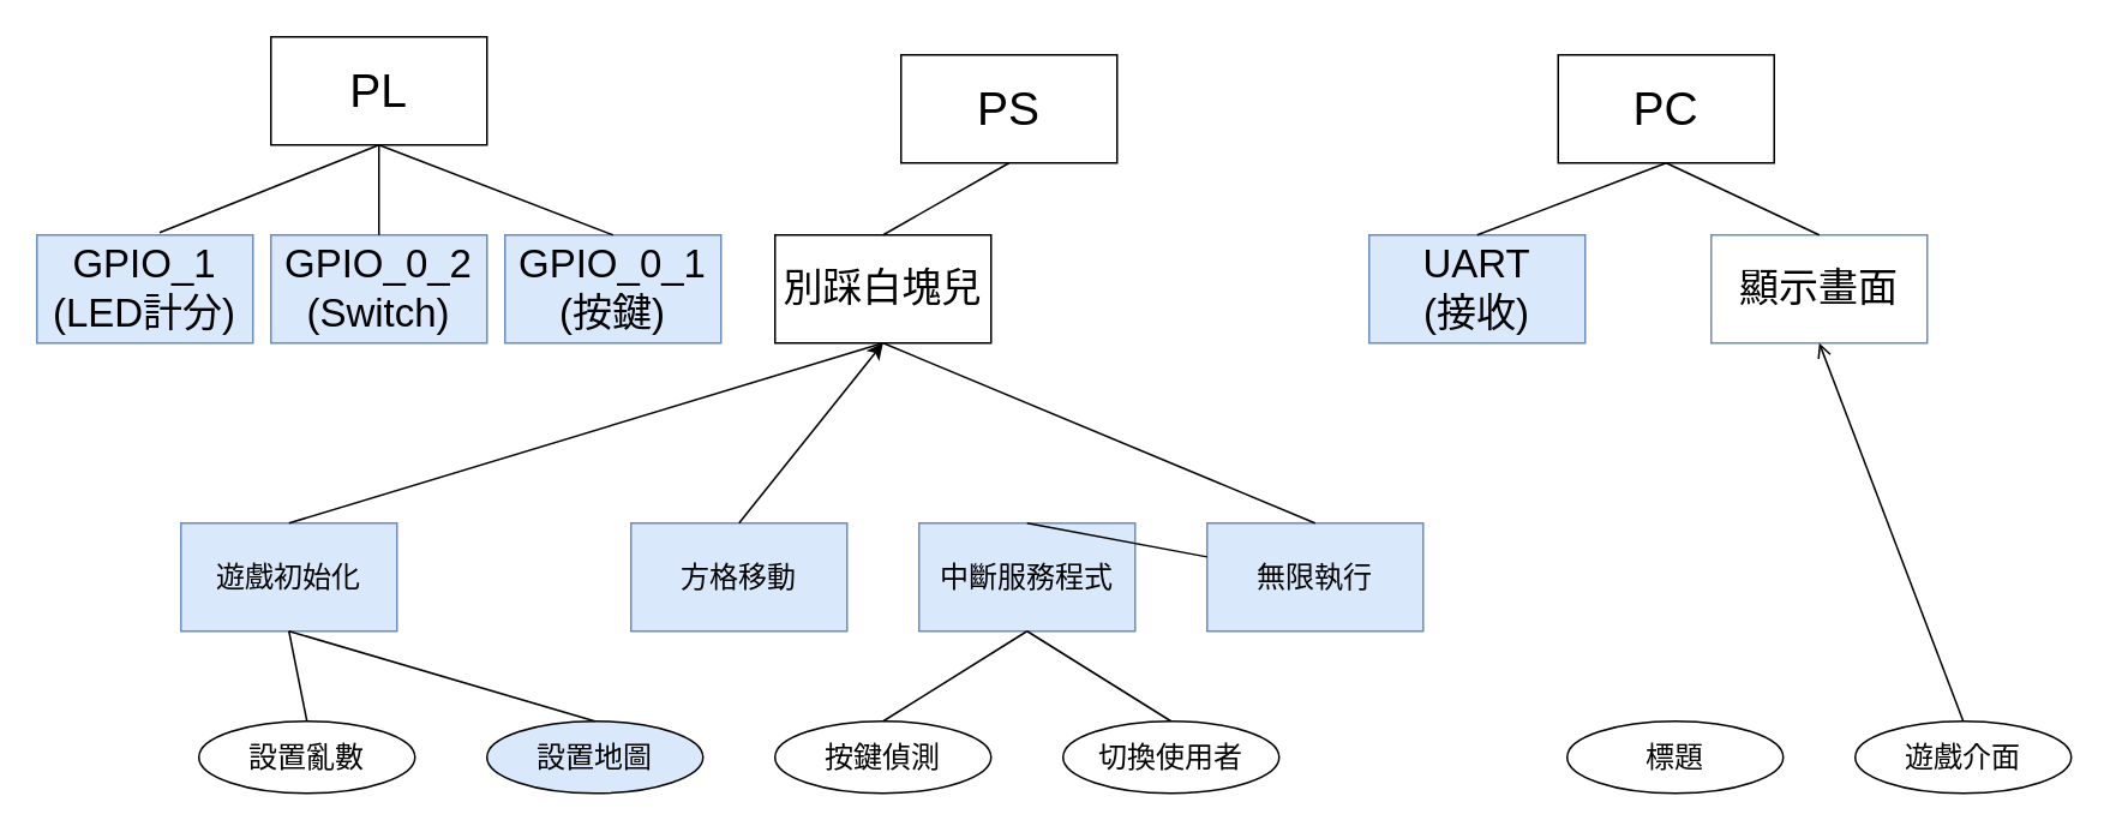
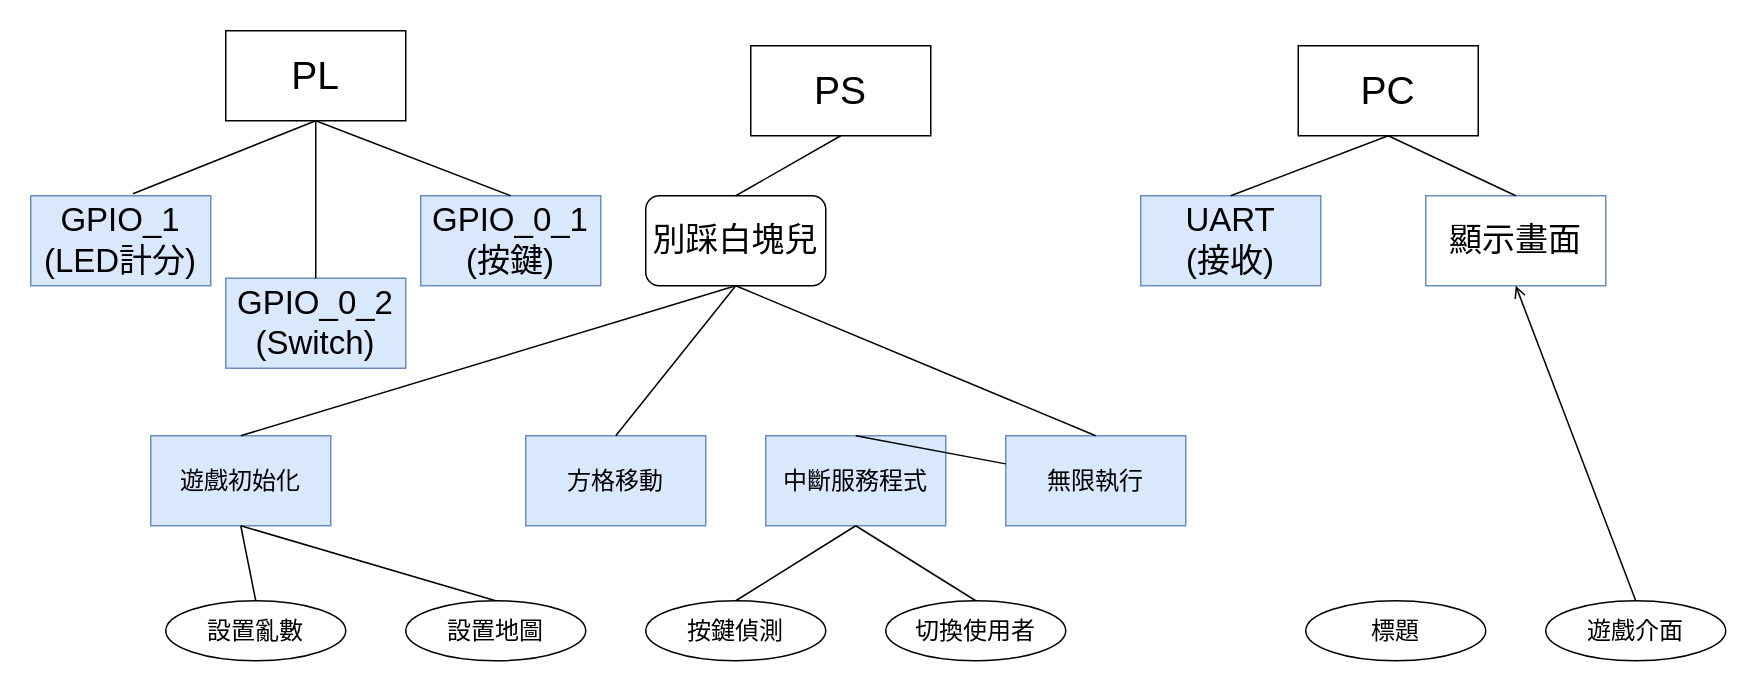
- <mxCell id="21" value="&lt;font style=&quot;font-size: 22px;&quot;&gt;GPIO_0_2&lt;br&gt;(Switch)&lt;/font&gt;" style="rounded=0;whiteSpace=wrap;html=1;fillColor=#dae8fc;strokeColor=#6c8ebf;" parent="1" vertex="1"><mxGeometry x="150" y="130" width="120" height="60" as="geometry" /></mxCell>
+ <mxCell id="21" value="&lt;font style=&quot;font-size: 22px;&quot;&gt;GPIO_0_2&lt;br&gt;(Switch)&lt;/font&gt;" style="rounded=0;whiteSpace=wrap;html=1;fillColor=#dae8fc;strokeColor=#6c8ebf;" parent="1" vertex="1"><mxGeometry x="150" y="185" width="120" height="60" as="geometry" /></mxCell>
- <mxCell id="6" value="&lt;span style=&quot;font-size: 22px;&quot;&gt;別踩白塊兒&lt;/span&gt;" style="rounded=0;whiteSpace=wrap;html=1;" parent="1" vertex="1"><mxGeometry x="430" y="130" width="120" height="60" as="geometry" /></mxCell>
+ <mxCell id="6" value="&lt;span style=&quot;font-size: 22px;&quot;&gt;別踩白塊兒&lt;/span&gt;" style="whiteSpace=wrap;html=1;rounded=1;" parent="1" vertex="1"><mxGeometry x="430" y="130" width="120" height="60" as="geometry" /></mxCell>
- <mxCell id="19" value="" style="endArrow=classic;html=1;rounded=0;fontSize=16;entryX=0.5;entryY=1;entryDx=0;entryDy=0;exitX=0.5;exitY=0;exitDx=0;exitDy=0;" parent="1" source="13" target="6" edge="1"><mxGeometry width="50" height="50" relative="1" as="geometry"><mxPoint x="570" y="260" as="sourcePoint" /><mxPoint x="620" y="210" as="targetPoint" /></mxGeometry></mxCell>
+ <mxCell id="19" value="" style="endArrow=none;html=1;rounded=0;fontSize=16;entryX=0.5;entryY=1;entryDx=0;entryDy=0;exitX=0.5;exitY=0;exitDx=0;exitDy=0;" parent="1" source="13" target="6" edge="1"><mxGeometry width="50" height="50" relative="1" as="geometry"><mxPoint x="570" y="260" as="sourcePoint" /><mxPoint x="620" y="210" as="targetPoint" /></mxGeometry></mxCell>
- <mxCell id="28" value="&lt;span style=&quot;font-size: 16px;&quot;&gt;設置地圖&lt;/span&gt;" style="ellipse;whiteSpace=wrap;html=1;fillColor=#dae8fc;" parent="1" vertex="1"><mxGeometry x="270" y="400" width="120" height="40" as="geometry" /></mxCell>
+ <mxCell id="28" value="&lt;span style=&quot;font-size: 16px;&quot;&gt;設置地圖&lt;/span&gt;" style="ellipse;whiteSpace=wrap;html=1;" parent="1" vertex="1"><mxGeometry x="270" y="400" width="120" height="40" as="geometry" /></mxCell>
